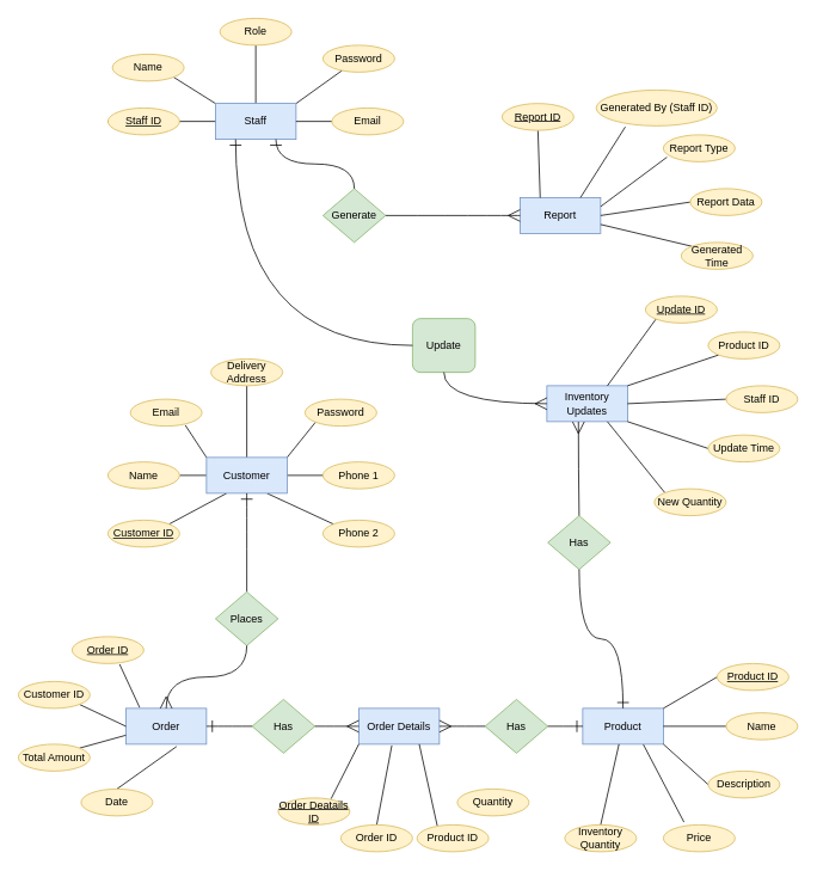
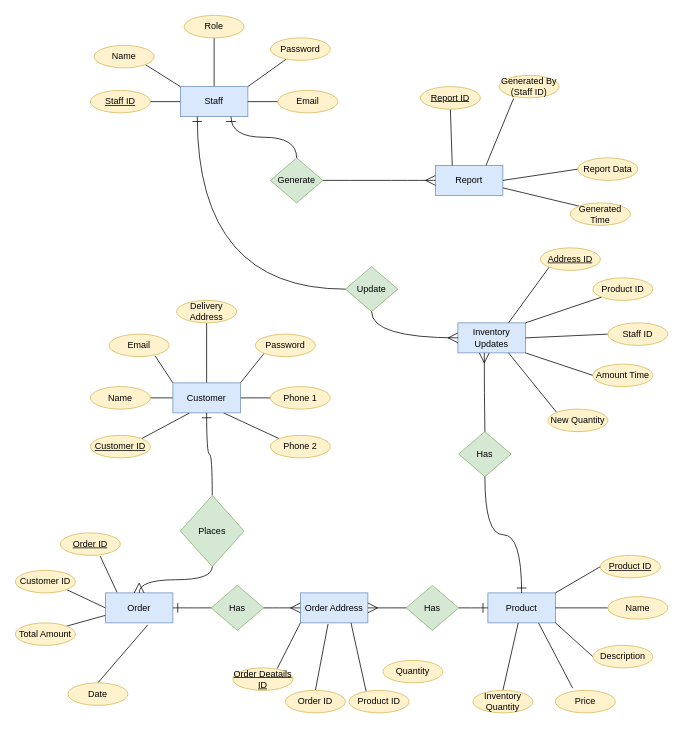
- <mxCell id="52" value="Generated By (Staff ID)" style="ellipse;whiteSpace=wrap;html=1;fillColor=#fff2cc;strokeColor=#d6b656;" parent="1" vertex="1"><mxGeometry x="665" y="100" width="135" height="40" as="geometry" /></mxCell>
+ <mxCell id="52" value="Generated By (Staff ID)" style="ellipse;whiteSpace=wrap;html=1;fillColor=#fff2cc;strokeColor=#d6b656;" parent="1" vertex="1"><mxGeometry x="665" y="100" width="80" height="30" as="geometry" /></mxCell>
- <mxCell id="54" value="Report Type" style="ellipse;whiteSpace=wrap;html=1;fillColor=#fff2cc;strokeColor=#d6b656;" parent="1" vertex="1"><mxGeometry x="740" y="150" width="80" height="30" as="geometry" /></mxCell>
- <mxCell id="53" style="edgeStyle=none;rounded=0;orthogonalLoop=1;jettySize=auto;html=1;exitX=0.05;exitY=0.831;exitDx=0;exitDy=0;entryX=1;entryY=0.25;entryDx=0;entryDy=0;startArrow=none;startFill=0;endArrow=none;endFill=0;exitPerimeter=0;" parent="1" source="54" target="50" edge="1"><mxGeometry relative="1" as="geometry" /></mxCell>
- <mxCell id="88" value="Update ID" style="ellipse;whiteSpace=wrap;html=1;fontStyle=4;fillColor=#fff2cc;strokeColor=#d6b656;" parent="1" vertex="1"><mxGeometry x="720" y="330" width="80" height="30" as="geometry" /></mxCell>
+ <mxCell id="88" value="Address ID" style="ellipse;whiteSpace=wrap;html=1;fontStyle=4;fillColor=#fff2cc;strokeColor=#d6b656;" parent="1" vertex="1"><mxGeometry x="720" y="330" width="80" height="30" as="geometry" /></mxCell>
- <mxCell id="93" value="Update" style="whiteSpace=wrap;html=1;fillColor=#d5e8d4;strokeColor=#82b366;rounded=1;" parent="1" vertex="1"><mxGeometry x="460" y="355" width="70" height="60" as="geometry" /></mxCell>
+ <mxCell id="93" value="Update" style="rhombus;whiteSpace=wrap;html=1;fillColor=#d5e8d4;strokeColor=#82b366;" parent="1" vertex="1"><mxGeometry x="460" y="355" width="70" height="60" as="geometry" /></mxCell>
- <mxCell id="82" value="Update Time" style="ellipse;whiteSpace=wrap;html=1;fillColor=#fff2cc;strokeColor=#d6b656;" parent="1" vertex="1"><mxGeometry x="790" y="485" width="80" height="30" as="geometry" /></mxCell>
+ <mxCell id="82" value="Amount Time" style="ellipse;whiteSpace=wrap;html=1;fillColor=#fff2cc;strokeColor=#d6b656;" parent="1" vertex="1"><mxGeometry x="790" y="485" width="80" height="30" as="geometry" /></mxCell>
- <mxCell id="41" value="Places" style="rhombus;whiteSpace=wrap;html=1;fillColor=#d5e8d4;strokeColor=#82b366;" parent="1" vertex="1"><mxGeometry x="240" y="660" width="70" height="60" as="geometry" /></mxCell>
+ <mxCell id="41" value="Places" style="rhombus;whiteSpace=wrap;html=1;fillColor=#d5e8d4;strokeColor=#82b366;" parent="1" vertex="1"><mxGeometry x="240" y="660" width="85" height="95" as="geometry" /></mxCell>
- <mxCell id="36" value="Order Details" style="rounded=0;whiteSpace=wrap;html=1;fillColor=#dae8fc;strokeColor=#6c8ebf;" parent="1" vertex="1"><mxGeometry x="400" y="790" width="90" height="40" as="geometry" /></mxCell>
+ <mxCell id="36" value="Order Address" style="rounded=0;whiteSpace=wrap;html=1;fillColor=#dae8fc;strokeColor=#6c8ebf;" parent="1" vertex="1"><mxGeometry x="400" y="790" width="90" height="40" as="geometry" /></mxCell>
- <mxCell id="34" value="Date" style="ellipse;whiteSpace=wrap;html=1;fillColor=#fff2cc;strokeColor=#d6b656;" parent="1" vertex="1"><mxGeometry x="90" y="880" width="80" height="30" as="geometry" /></mxCell>
+ <mxCell id="34" value="Date" style="ellipse;whiteSpace=wrap;html=1;fillColor=#fff2cc;strokeColor=#d6b656;" parent="1" vertex="1"><mxGeometry x="90" y="910" width="80" height="30" as="geometry" /></mxCell>
